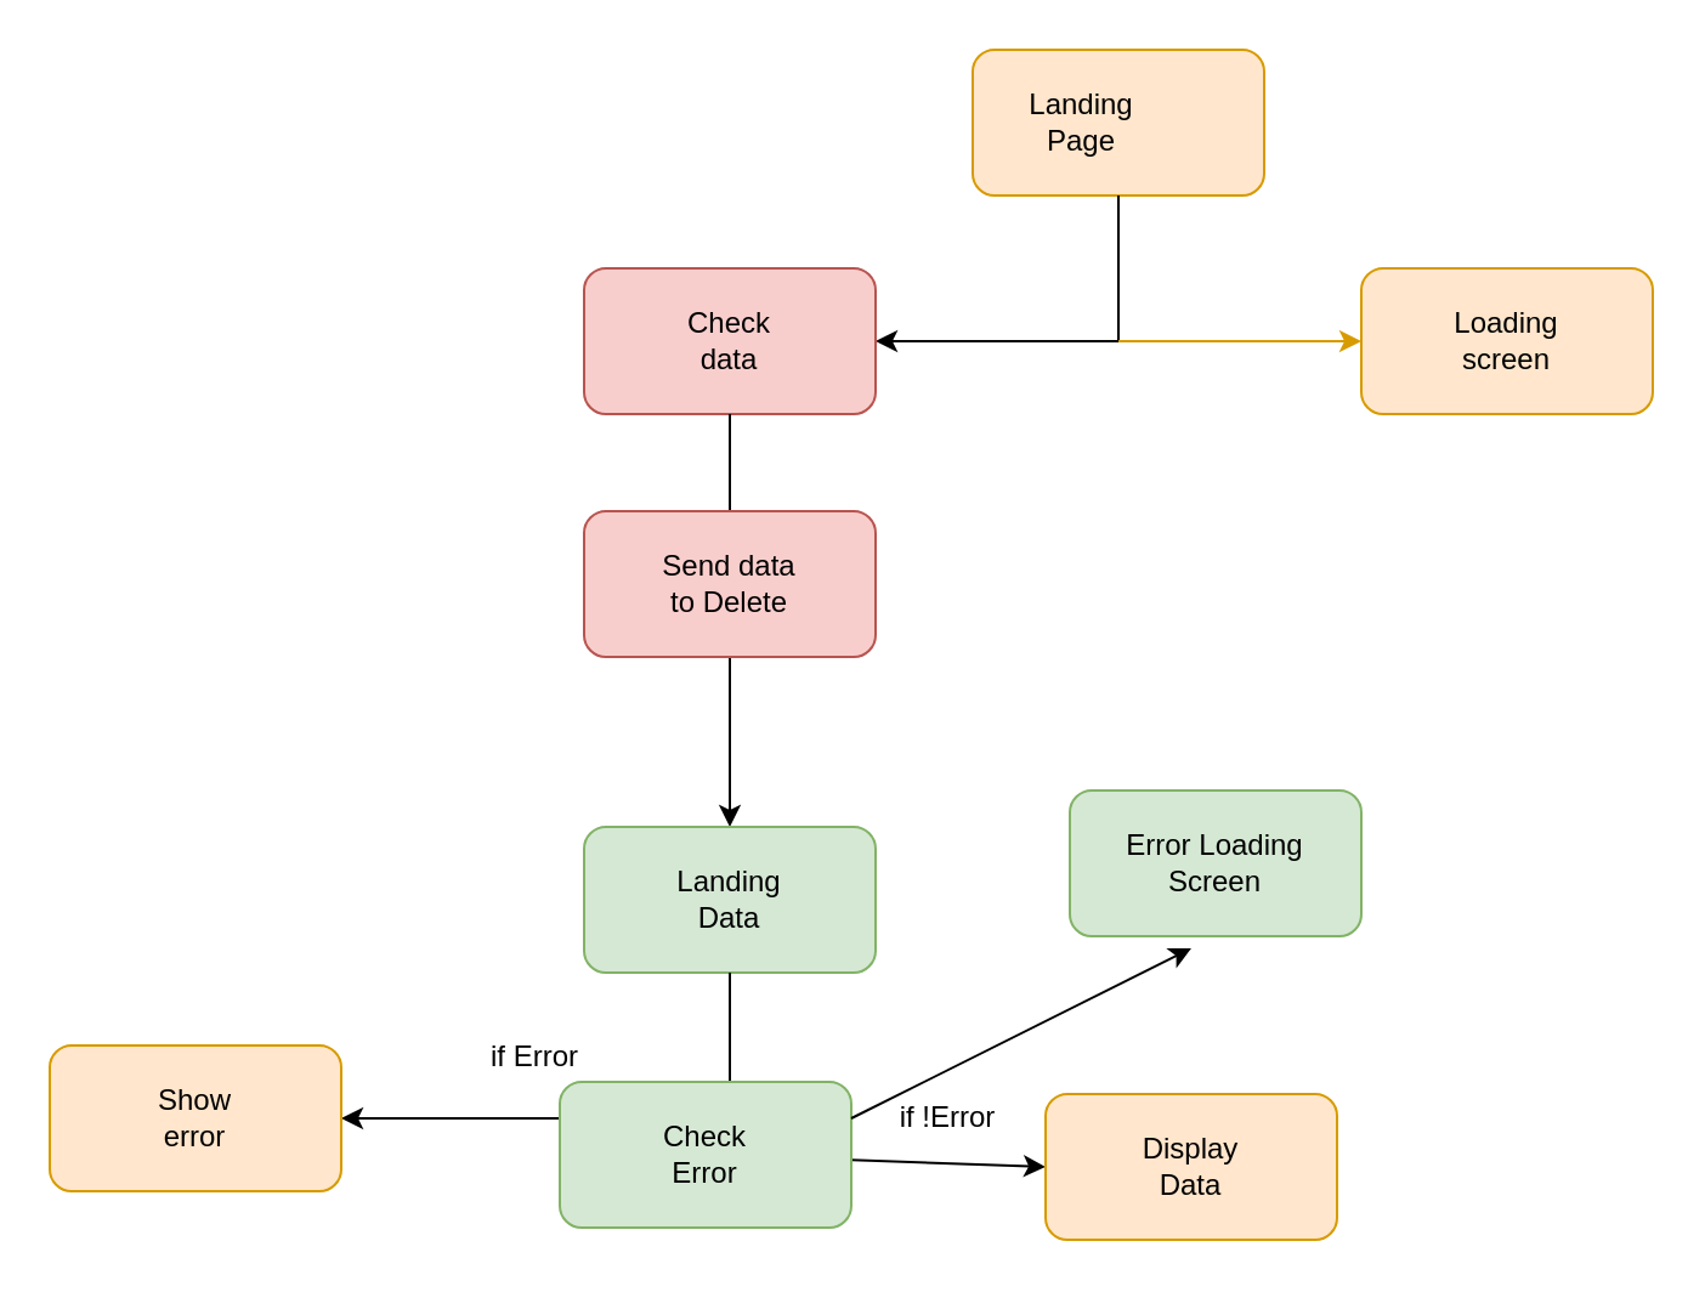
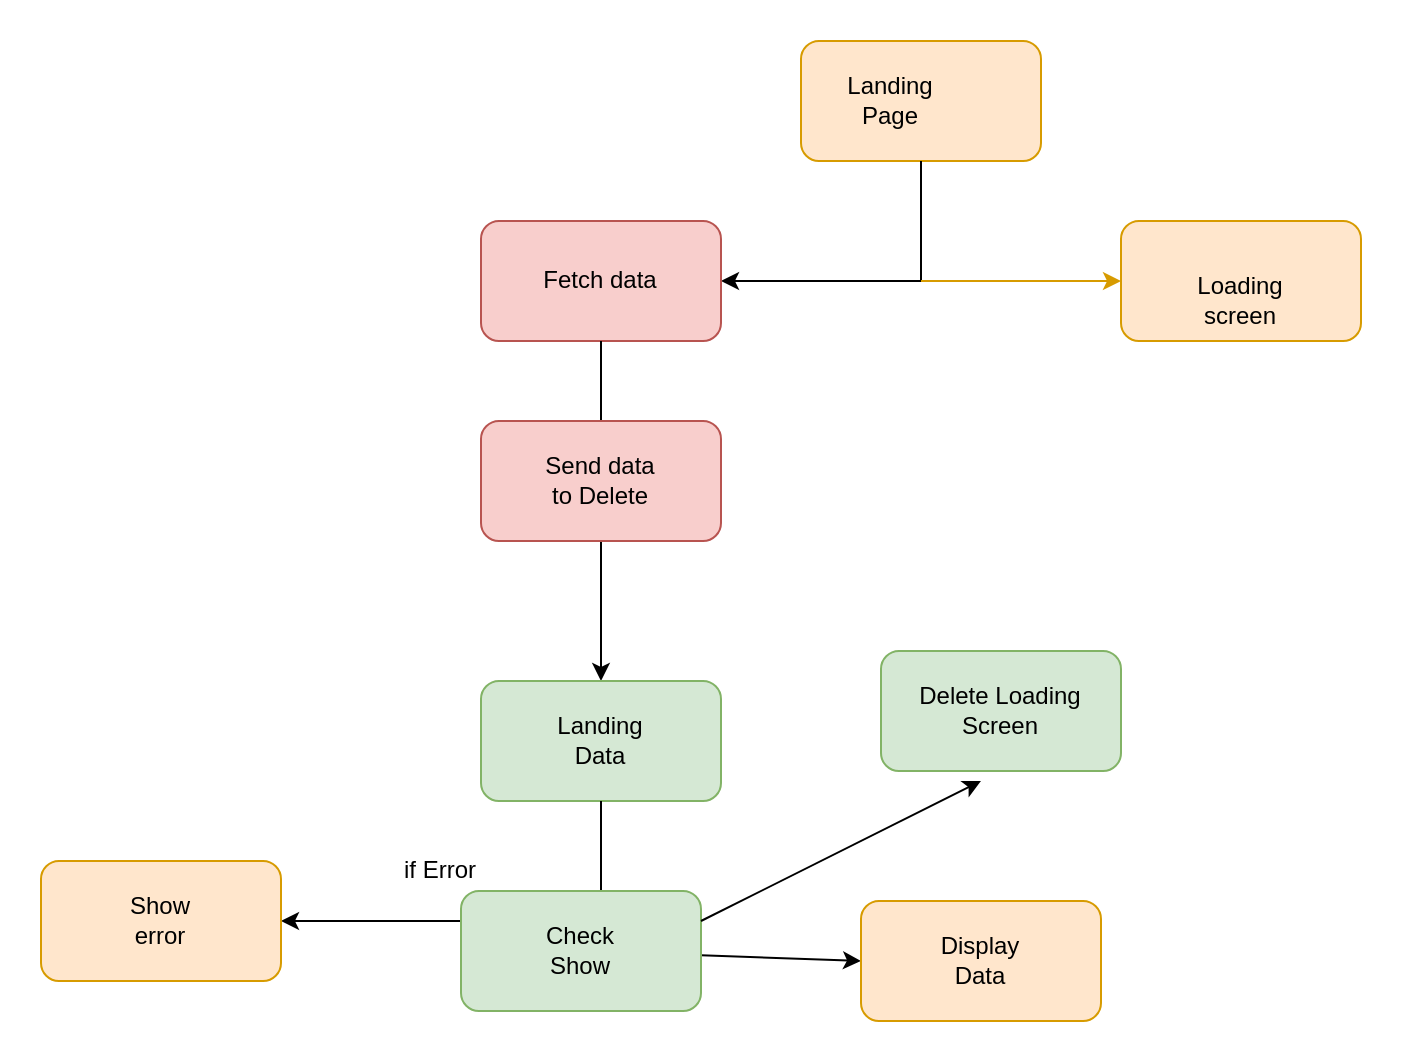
- <mxCell id="9" value="Check data" style="text;html=1;align=center;verticalAlign=middle;whiteSpace=wrap;rounded=0;" vertex="1" parent="1"><mxGeometry x="270" y="125" width="60" height="30" as="geometry" /></mxCell>
+ <mxCell id="9" value="Fetch data" style="text;html=1;align=center;verticalAlign=middle;whiteSpace=wrap;rounded=0;" vertex="1" parent="1"><mxGeometry x="270" y="125" width="60" height="30" as="geometry" /></mxCell>
- <mxCell id="7" value="Loading screen" style="text;html=1;align=center;verticalAlign=middle;whiteSpace=wrap;rounded=0;" vertex="1" parent="1"><mxGeometry x="590" y="125" width="60" height="30" as="geometry" /></mxCell>
+ <mxCell id="7" value="Loading screen" style="text;html=1;align=center;verticalAlign=middle;whiteSpace=wrap;rounded=0;" vertex="1" parent="1"><mxGeometry x="590" y="135" width="60" height="30" as="geometry" /></mxCell>
- <mxCell id="28" value="Error Loading Screen" style="text;html=1;align=center;verticalAlign=middle;whiteSpace=wrap;rounded=0;" vertex="1" parent="1"><mxGeometry x="455" y="340" width="90" height="30" as="geometry" /></mxCell>
+ <mxCell id="28" value="Delete Loading Screen" style="text;html=1;align=center;verticalAlign=middle;whiteSpace=wrap;rounded=0;" vertex="1" parent="1"><mxGeometry x="455" y="340" width="90" height="30" as="geometry" /></mxCell>
- <mxCell id="16" value="if !Error" style="text;html=1;align=center;verticalAlign=middle;whiteSpace=wrap;rounded=0;" vertex="1" parent="1"><mxGeometry x="360" y="445" width="60" height="30" as="geometry" /></mxCell>
- <mxCell id="25" value="Check Error" style="text;html=1;align=center;verticalAlign=middle;whiteSpace=wrap;rounded=0;" vertex="1" parent="1"><mxGeometry x="260" y="460" width="60" height="30" as="geometry" /></mxCell>
+ <mxCell id="25" value="Check Show" style="text;html=1;align=center;verticalAlign=middle;whiteSpace=wrap;rounded=0;" vertex="1" parent="1"><mxGeometry x="260" y="460" width="60" height="30" as="geometry" /></mxCell>
